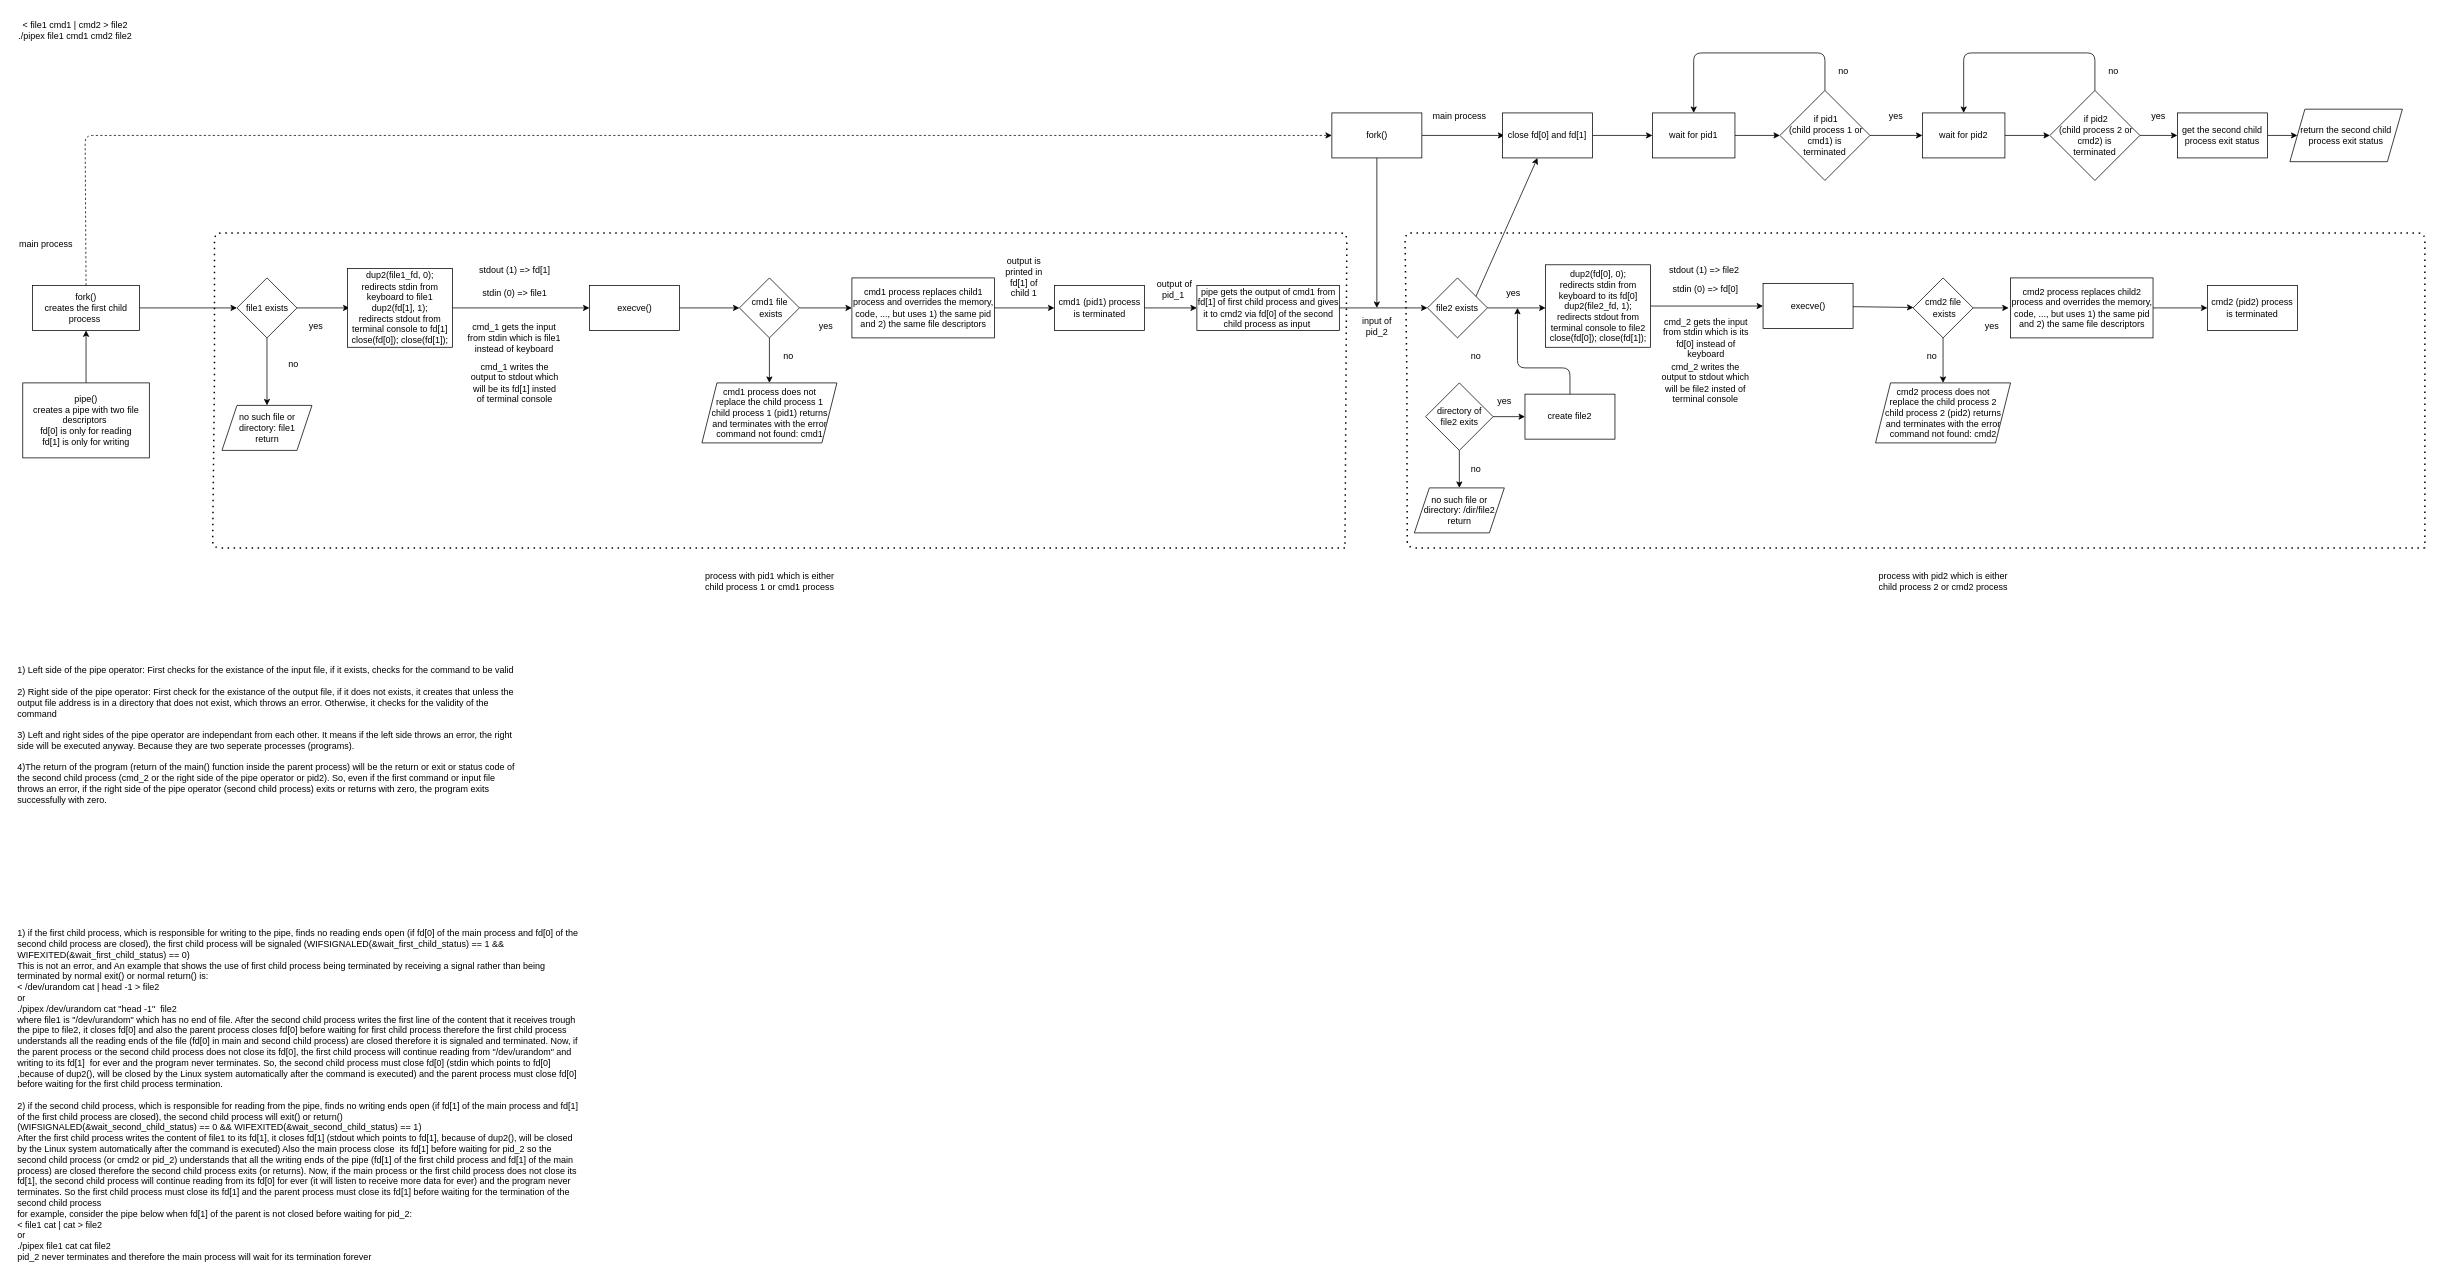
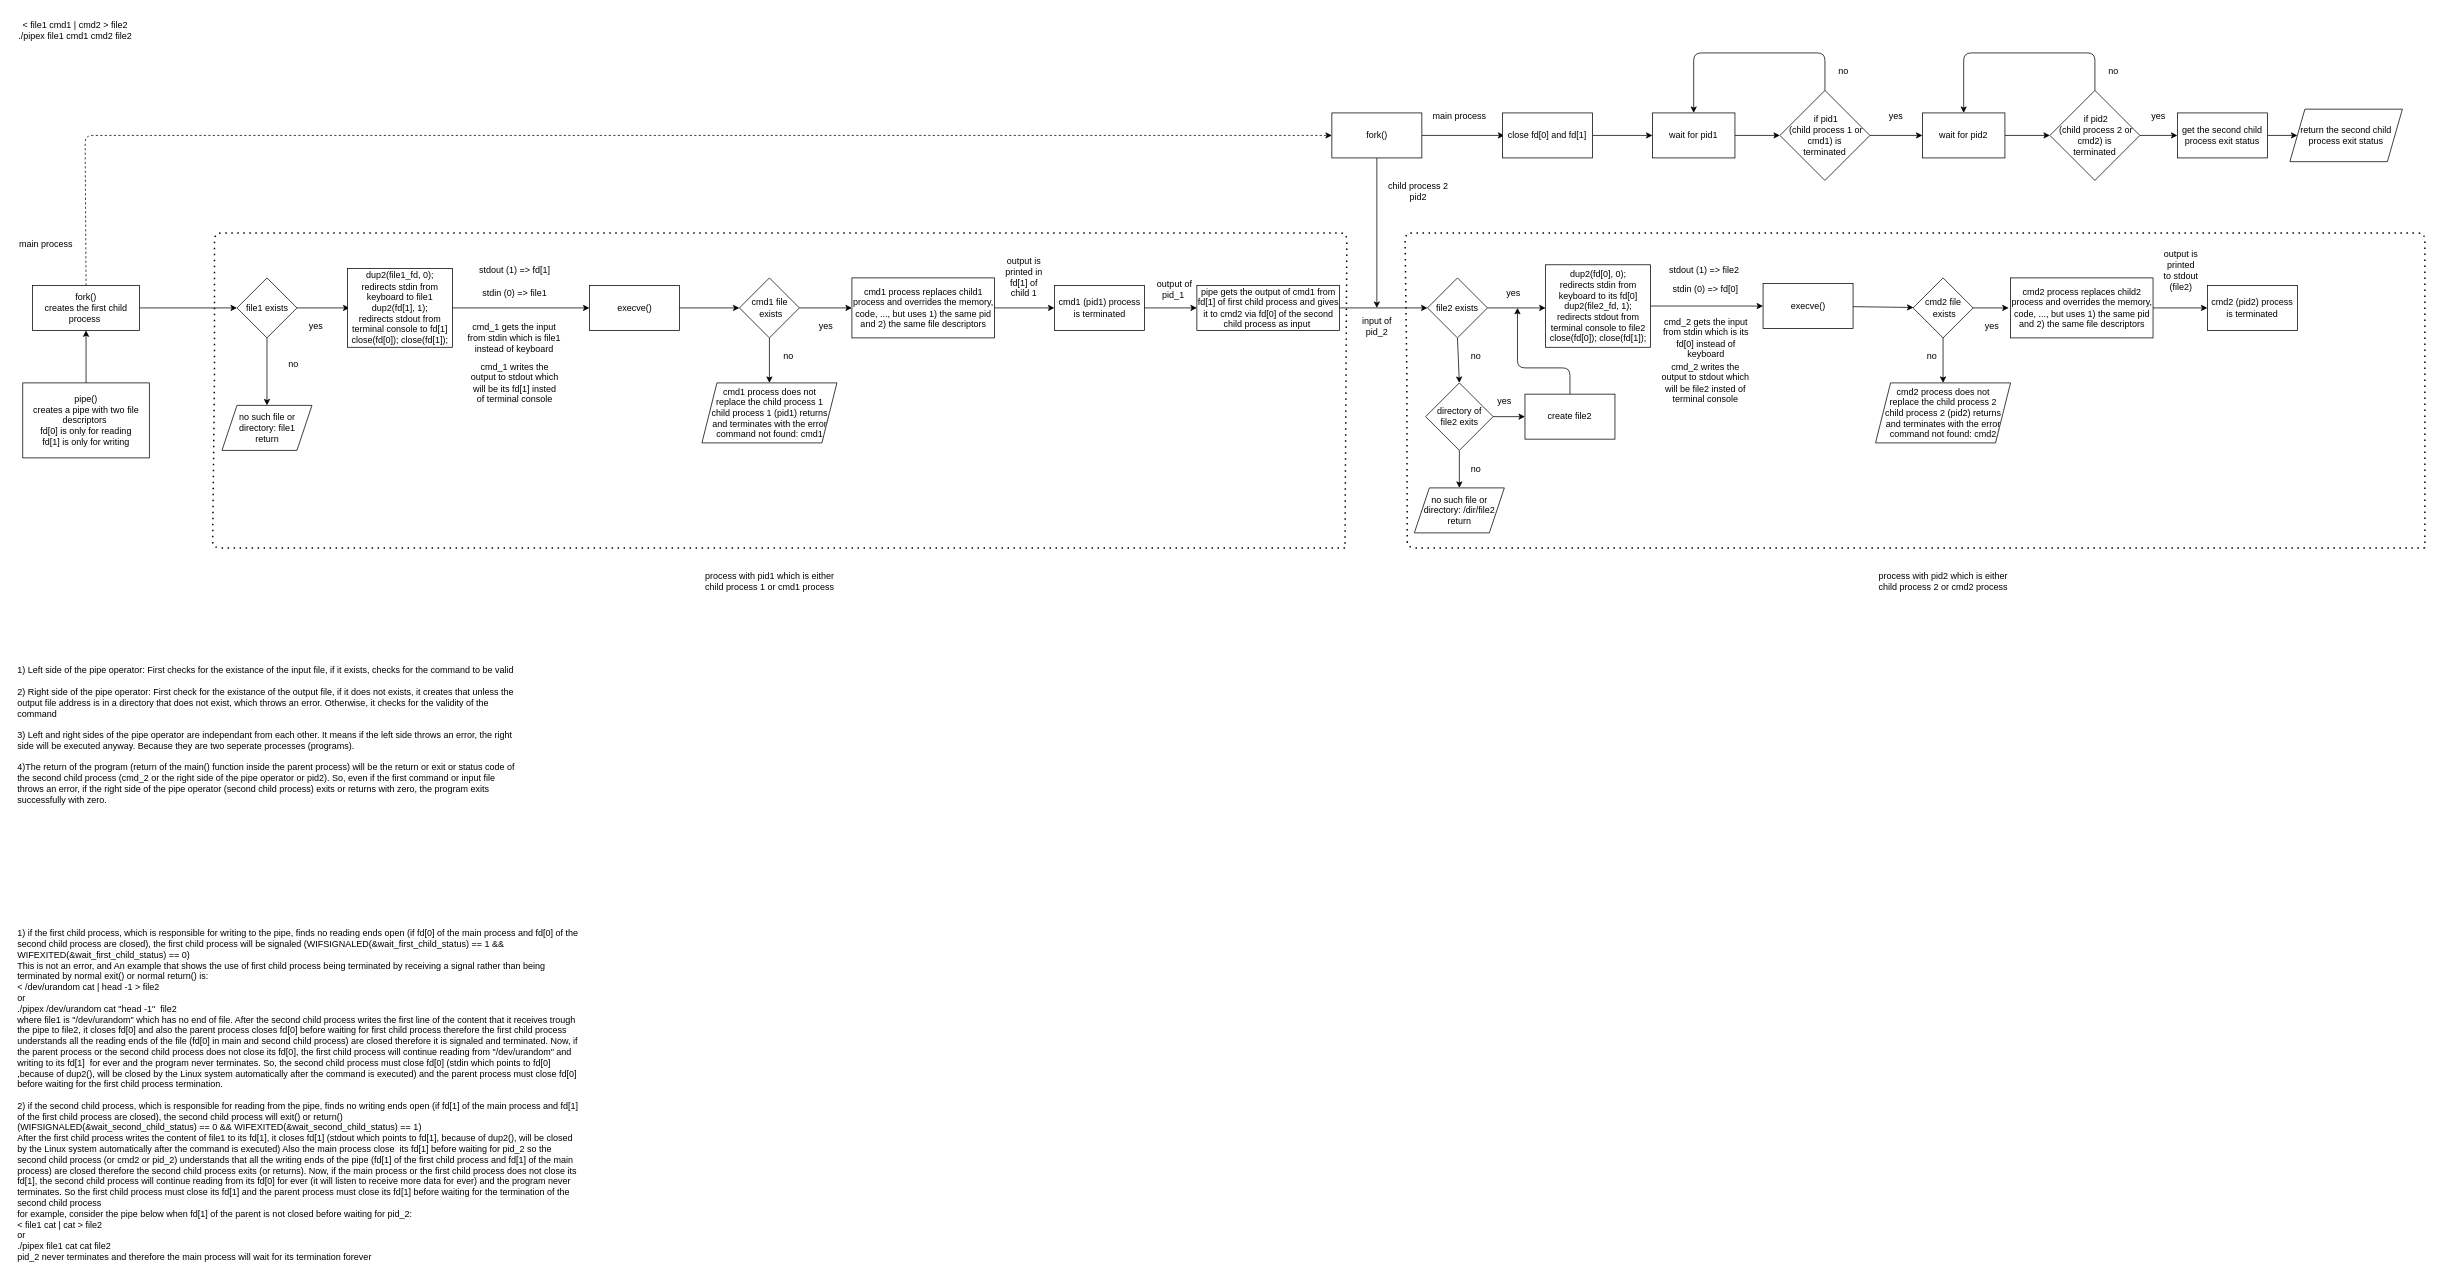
+ <mxCell id="26" value="child process 2&lt;br&gt;pid2" style="text;html=1;strokeColor=none;fillColor=none;align=center;verticalAlign=middle;whiteSpace=wrap;rounded=0;" parent="1" vertex="1"><mxGeometry x="1845.5" y="240" width="90" height="30" as="geometry" /></mxCell>
- <mxCell id="79" style="edgeStyle=none;html=1;exitX=0.5;exitY=1;exitDx=0;exitDy=0;" edge="1" parent="1" source="81" target="64"><mxGeometry relative="1" as="geometry"><mxPoint x="1943" y="480" as="targetPoint" /></mxGeometry></mxCell>
+ <mxCell id="79" style="edgeStyle=none;html=1;exitX=0.5;exitY=1;exitDx=0;exitDy=0;entryX=0.5;entryY=0;entryDx=0;entryDy=0;" edge="1" parent="1" source="81" target="93"><mxGeometry relative="1" as="geometry"><mxPoint x="1943" y="480" as="targetPoint" /></mxGeometry></mxCell>
+ <mxCell id="78" value="output is printed to stdout (file2)" style="text;html=1;strokeColor=none;fillColor=none;align=center;verticalAlign=middle;whiteSpace=wrap;rounded=0;" vertex="1" parent="1"><mxGeometry x="2883" y="327.5" width="50" height="65" as="geometry" /></mxCell>
